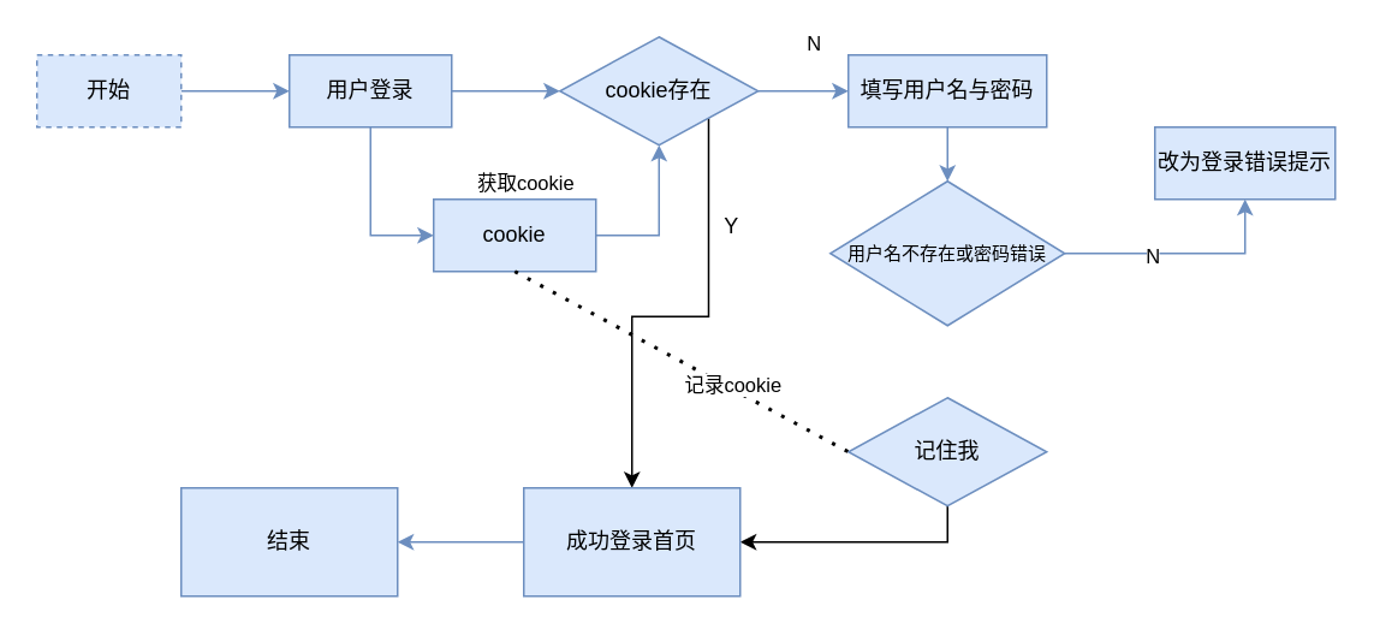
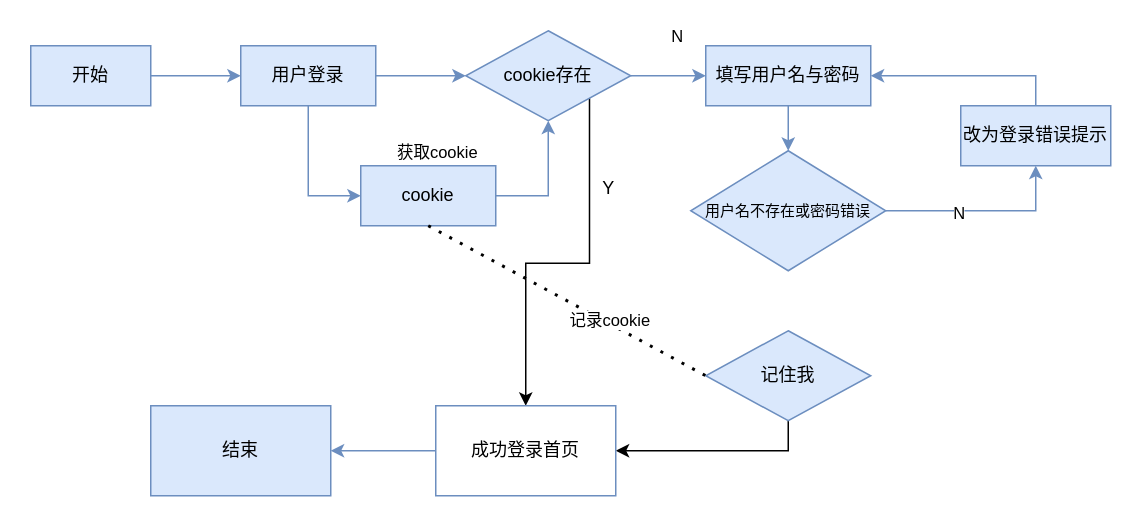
- <mxCell id="3" value="开始" style="rounded=0;whiteSpace=wrap;html=1;fillColor=#dae8fc;strokeColor=#6c8ebf;dashed=1;" vertex="1" parent="1"><mxGeometry x="20" y="30" width="80" height="40" as="geometry" /></mxCell>
+ <mxCell id="3" value="开始" style="rounded=0;whiteSpace=wrap;html=1;fillColor=#dae8fc;strokeColor=#6c8ebf;" vertex="1" parent="1"><mxGeometry x="20" y="30" width="80" height="40" as="geometry" /></mxCell>
+ <mxCell id="21" style="edgeStyle=orthogonalEdgeStyle;rounded=0;orthogonalLoop=1;jettySize=auto;html=1;exitX=0.5;exitY=0;exitDx=0;exitDy=0;entryX=1;entryY=0.5;entryDx=0;entryDy=0;fillColor=#dae8fc;strokeColor=#6c8ebf;" edge="1" parent="1" source="22" target="9"><mxGeometry relative="1" as="geometry" /></mxCell>
- <mxCell id="26" value="成功登录首页" style="rounded=0;whiteSpace=wrap;html=1;fillColor=#dae8fc;strokeColor=#6c8ebf;" vertex="1" parent="1"><mxGeometry x="290" y="270" width="120" height="60" as="geometry" /></mxCell>
+ <mxCell id="26" value="成功登录首页" style="rounded=0;whiteSpace=wrap;html=1;fillColor=#ffffff;strokeColor=#6c8ebf;" vertex="1" parent="1"><mxGeometry x="290" y="270" width="120" height="60" as="geometry" /></mxCell>
